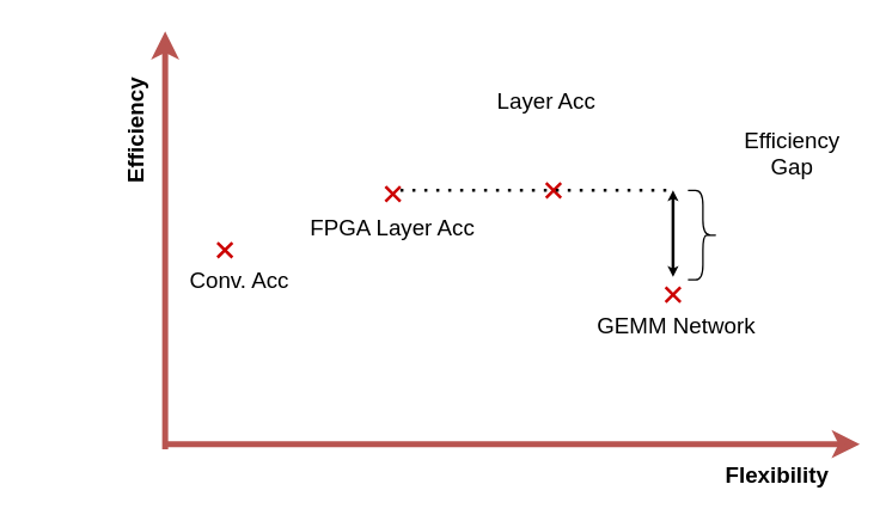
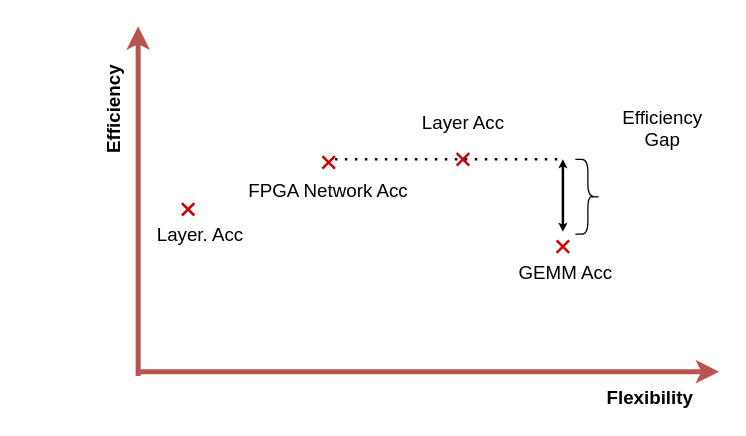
- <mxCell id="6" value="Layer Acc" style="text;html=1;strokeColor=none;fillColor=none;align=center;verticalAlign=middle;whiteSpace=wrap;rounded=0;fontSize=15;" parent="1" vertex="1"><mxGeometry x="307.5" y="57" width="115" height="20" as="geometry" /></mxCell>
+ <mxCell id="6" value="Layer Acc" style="text;html=1;strokeColor=none;fillColor=none;align=center;verticalAlign=middle;whiteSpace=wrap;rounded=0;fontSize=15;" parent="1" vertex="1"><mxGeometry x="312.5" y="87" width="115" height="20" as="geometry" /></mxCell>
- <mxCell id="8" value="FPGA Layer Acc" style="text;html=1;strokeColor=none;fillColor=none;align=center;verticalAlign=middle;whiteSpace=wrap;rounded=0;fontSize=15;" parent="1" vertex="1"><mxGeometry x="190" y="142" width="145" height="20" as="geometry" /></mxCell>
+ <mxCell id="8" value="FPGA Network Acc" style="text;html=1;strokeColor=none;fillColor=none;align=center;verticalAlign=middle;whiteSpace=wrap;rounded=0;fontSize=15;" parent="1" vertex="1"><mxGeometry x="190" y="142" width="145" height="20" as="geometry" /></mxCell>
- <mxCell id="7" value="Conv. Acc" style="text;html=1;strokeColor=none;fillColor=none;align=center;verticalAlign=middle;whiteSpace=wrap;rounded=0;fontSize=15;" parent="1" vertex="1"><mxGeometry x="110" y="177" width="100" height="20" as="geometry" /></mxCell>
+ <mxCell id="7" value="Layer. Acc" style="text;html=1;strokeColor=none;fillColor=none;align=center;verticalAlign=middle;whiteSpace=wrap;rounded=0;fontSize=15;" parent="1" vertex="1"><mxGeometry x="110" y="177" width="100" height="20" as="geometry" /></mxCell>
- <mxCell id="20" value="GEMM Network" style="text;html=1;strokeColor=none;fillColor=none;align=center;verticalAlign=middle;whiteSpace=wrap;rounded=0;fontSize=15;" parent="1" vertex="1"><mxGeometry x="380" y="207" width="145" height="20" as="geometry" /></mxCell>
+ <mxCell id="20" value="GEMM Acc" style="text;html=1;strokeColor=none;fillColor=none;align=center;verticalAlign=middle;whiteSpace=wrap;rounded=0;fontSize=15;" parent="1" vertex="1"><mxGeometry x="380" y="207" width="145" height="20" as="geometry" /></mxCell>
